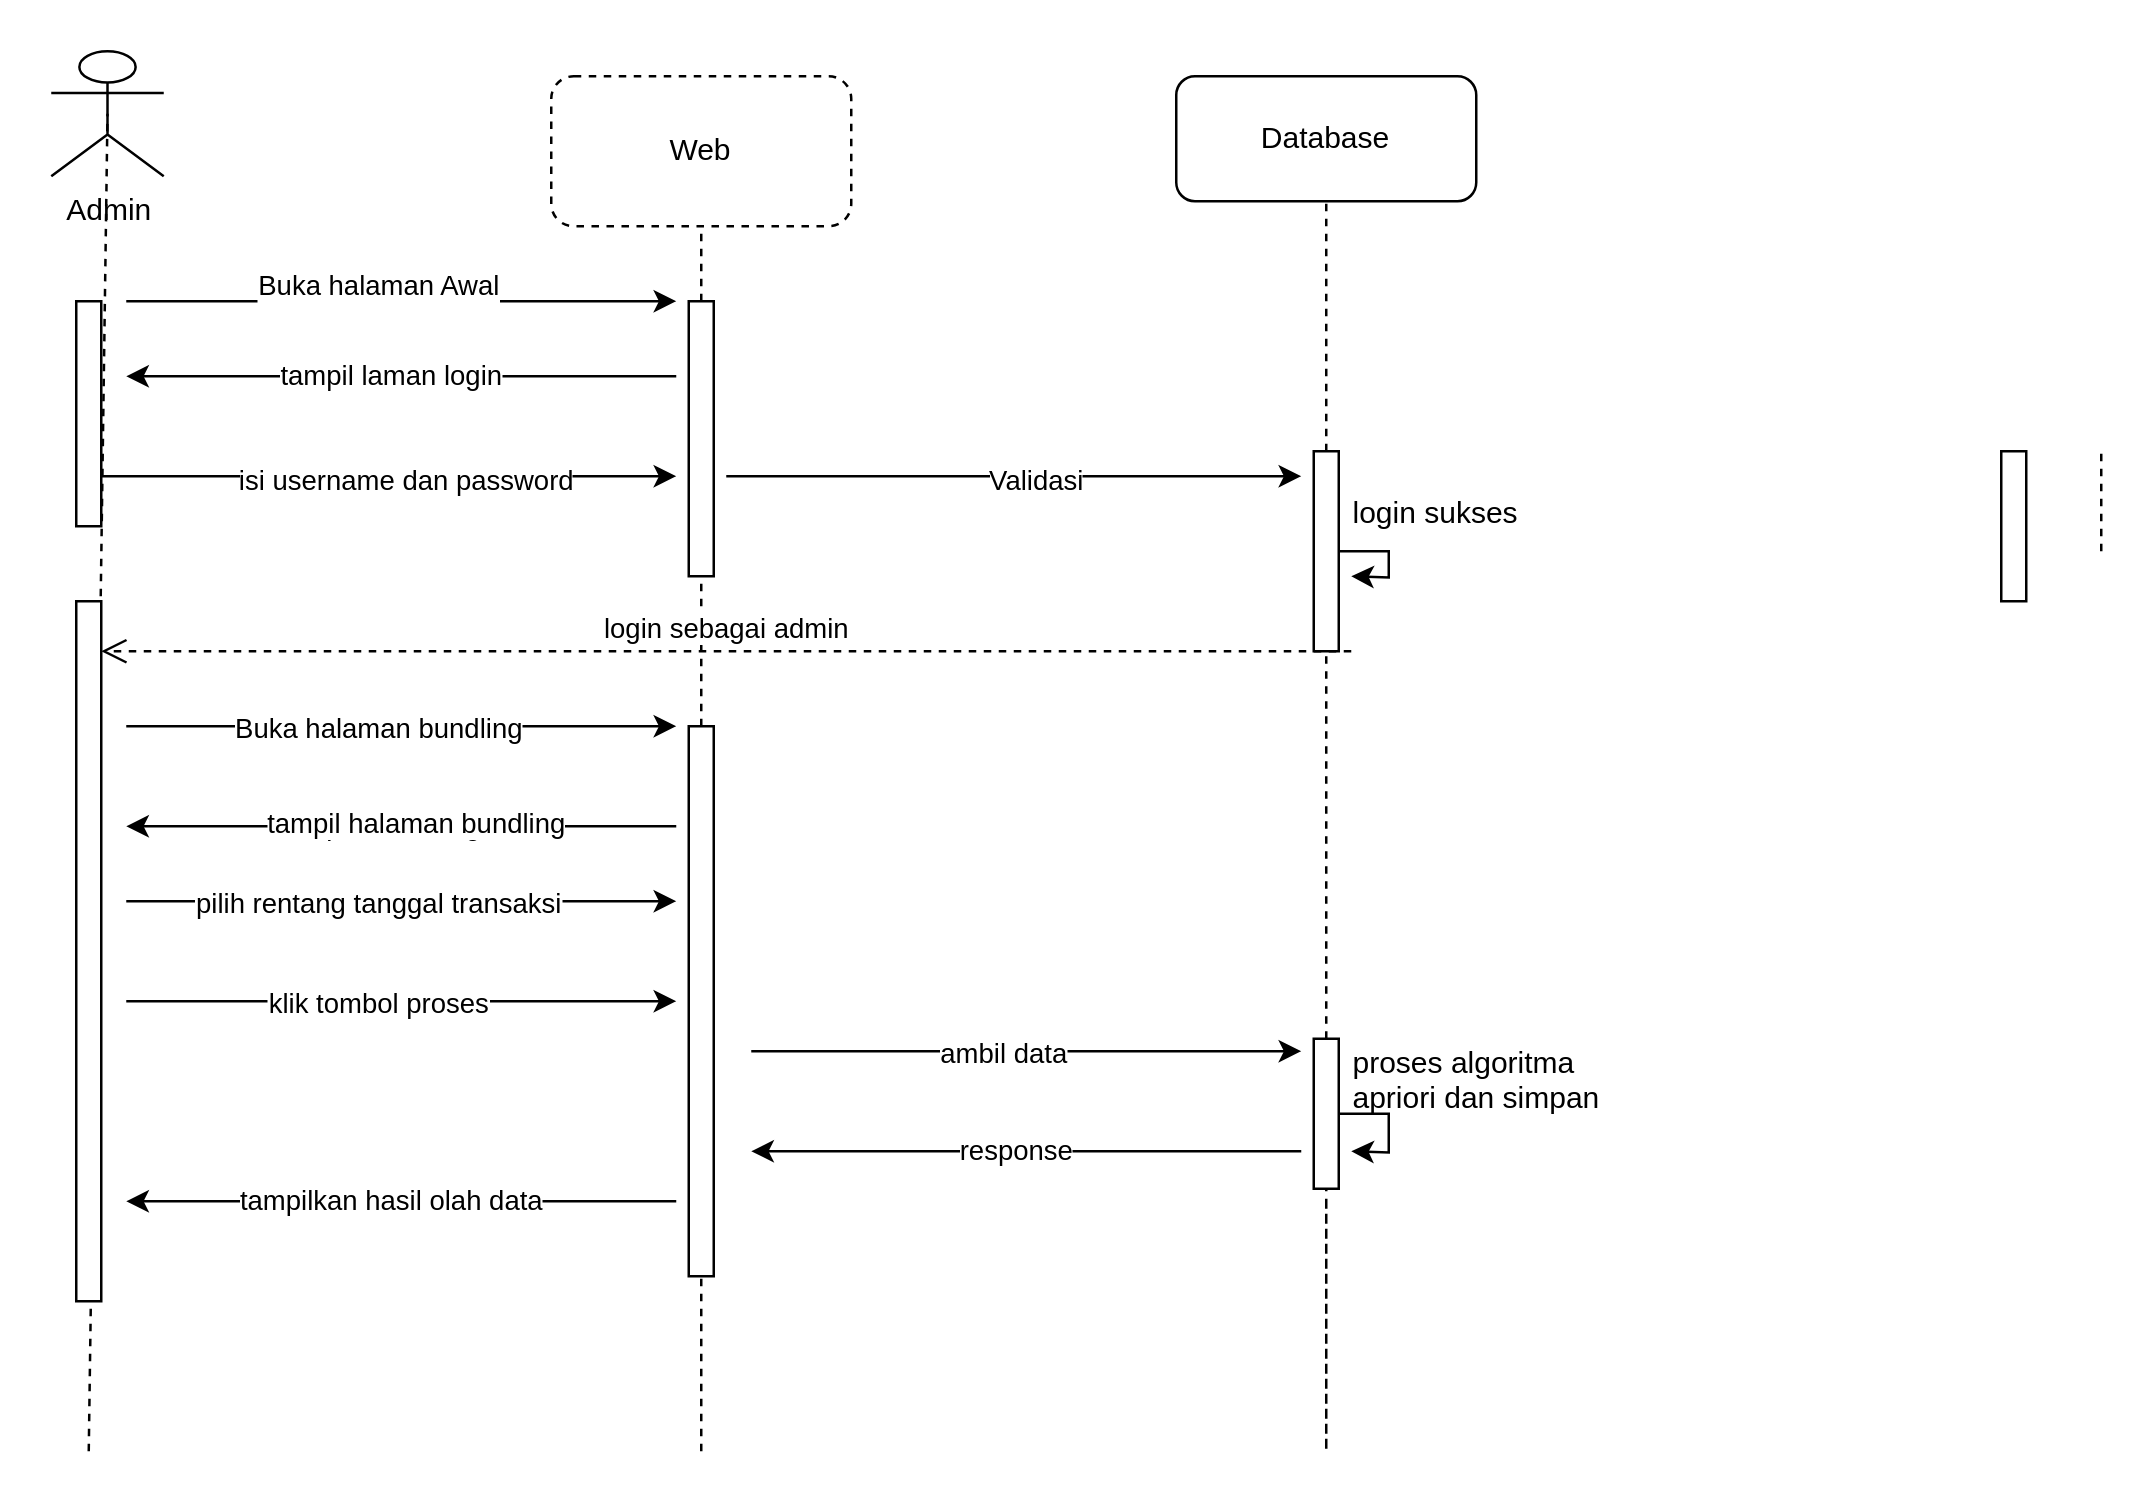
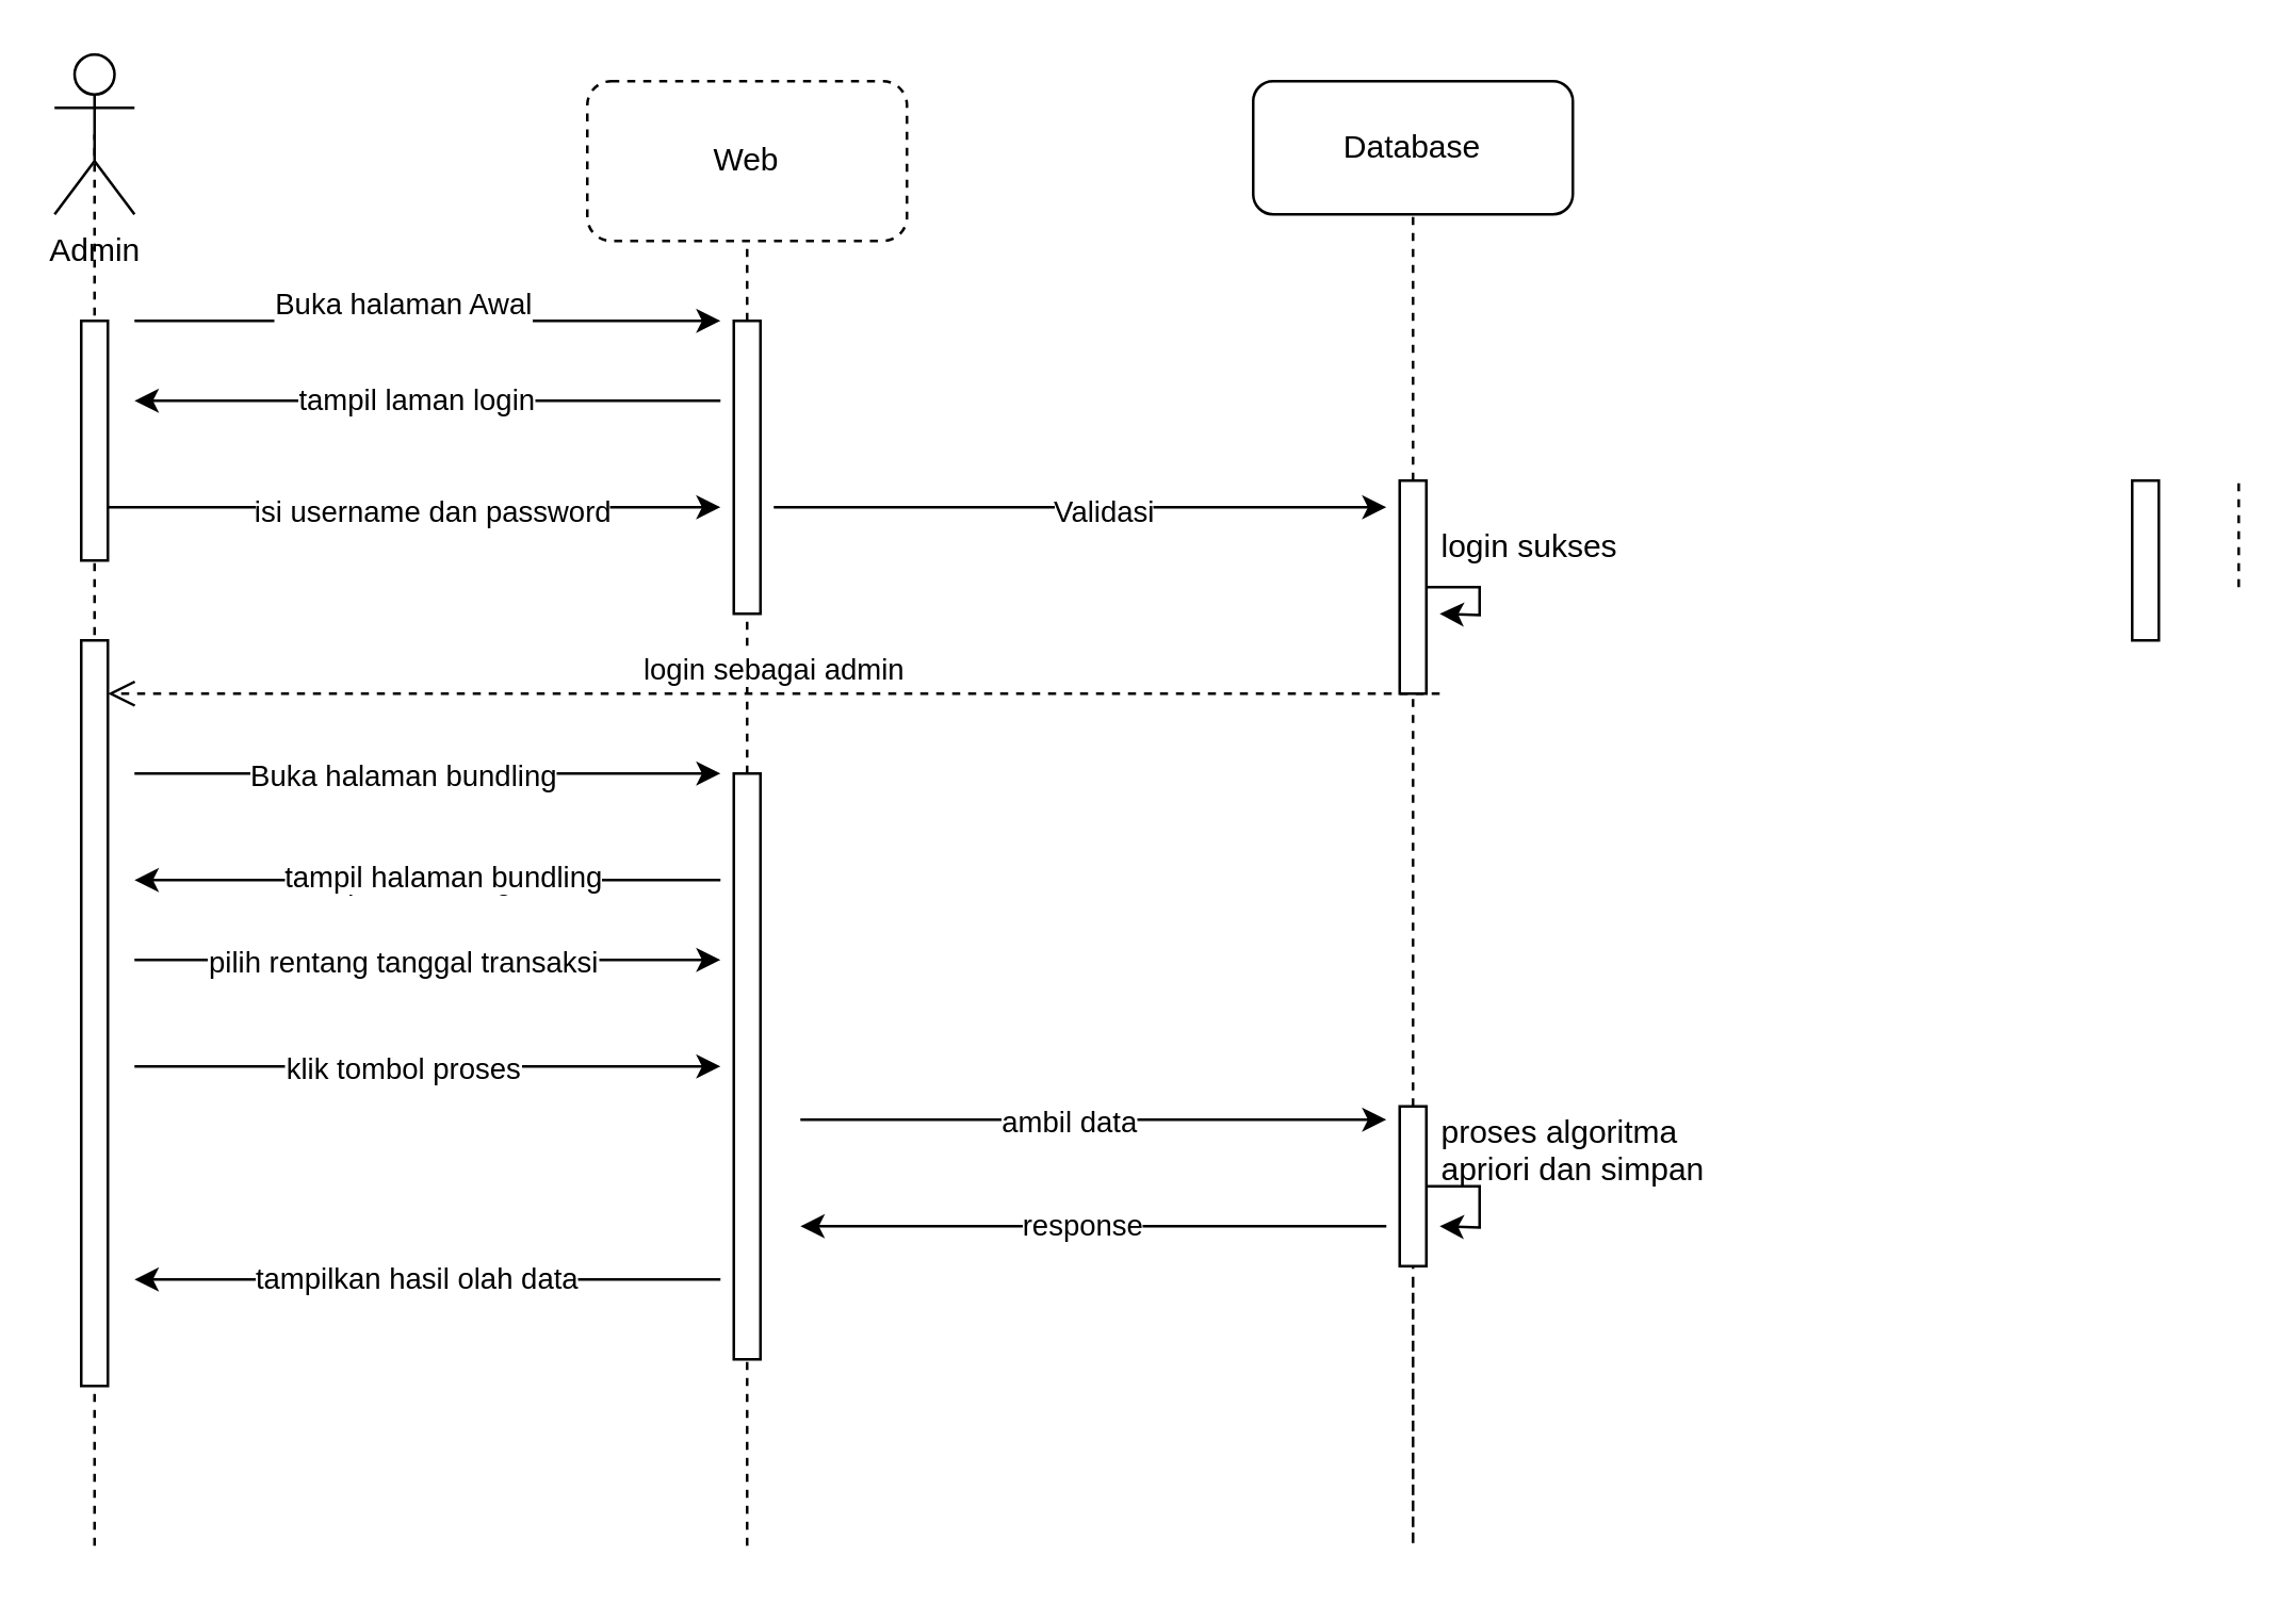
- <mxCell id="2" value="&lt;div&gt;Admin&lt;/div&gt;&lt;div&gt;&lt;br&gt;&lt;/div&gt;" style="shape=umlActor;verticalLabelPosition=bottom;verticalAlign=top;html=1;outlineConnect=0;" vertex="1" parent="1"><mxGeometry x="20" y="20" width="45" height="50" as="geometry" /></mxCell>
+ <mxCell id="2" value="&lt;div&gt;Admin&lt;/div&gt;&lt;div&gt;&lt;br&gt;&lt;/div&gt;" style="shape=umlActor;verticalLabelPosition=bottom;verticalAlign=top;html=1;outlineConnect=0;" vertex="1" parent="1"><mxGeometry x="20" width="30" height="60" as="geometry" y="20" /></mxCell>
